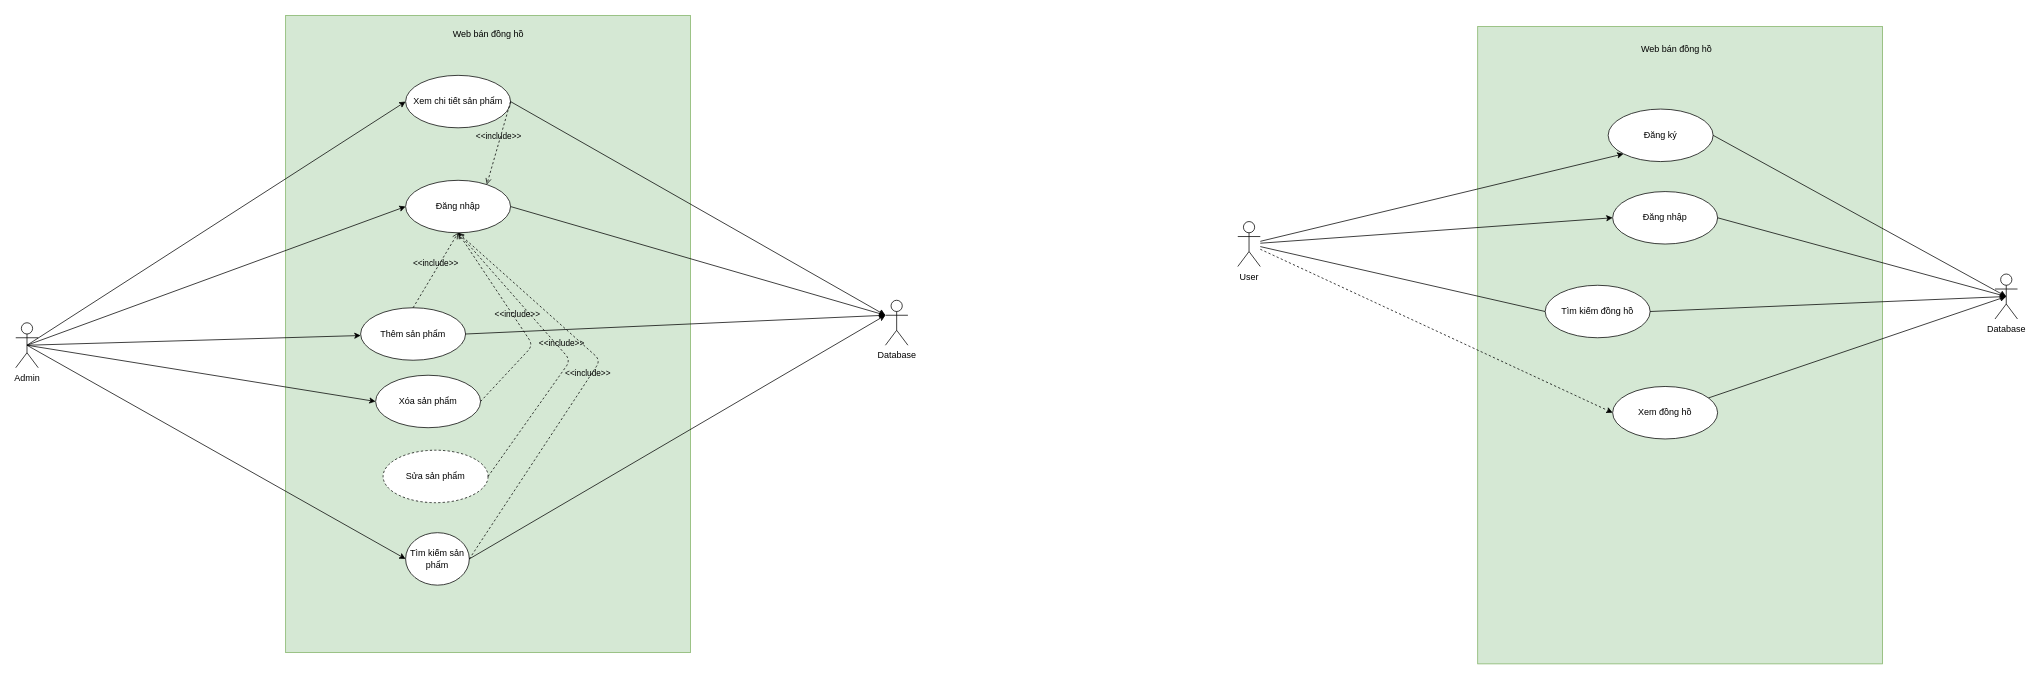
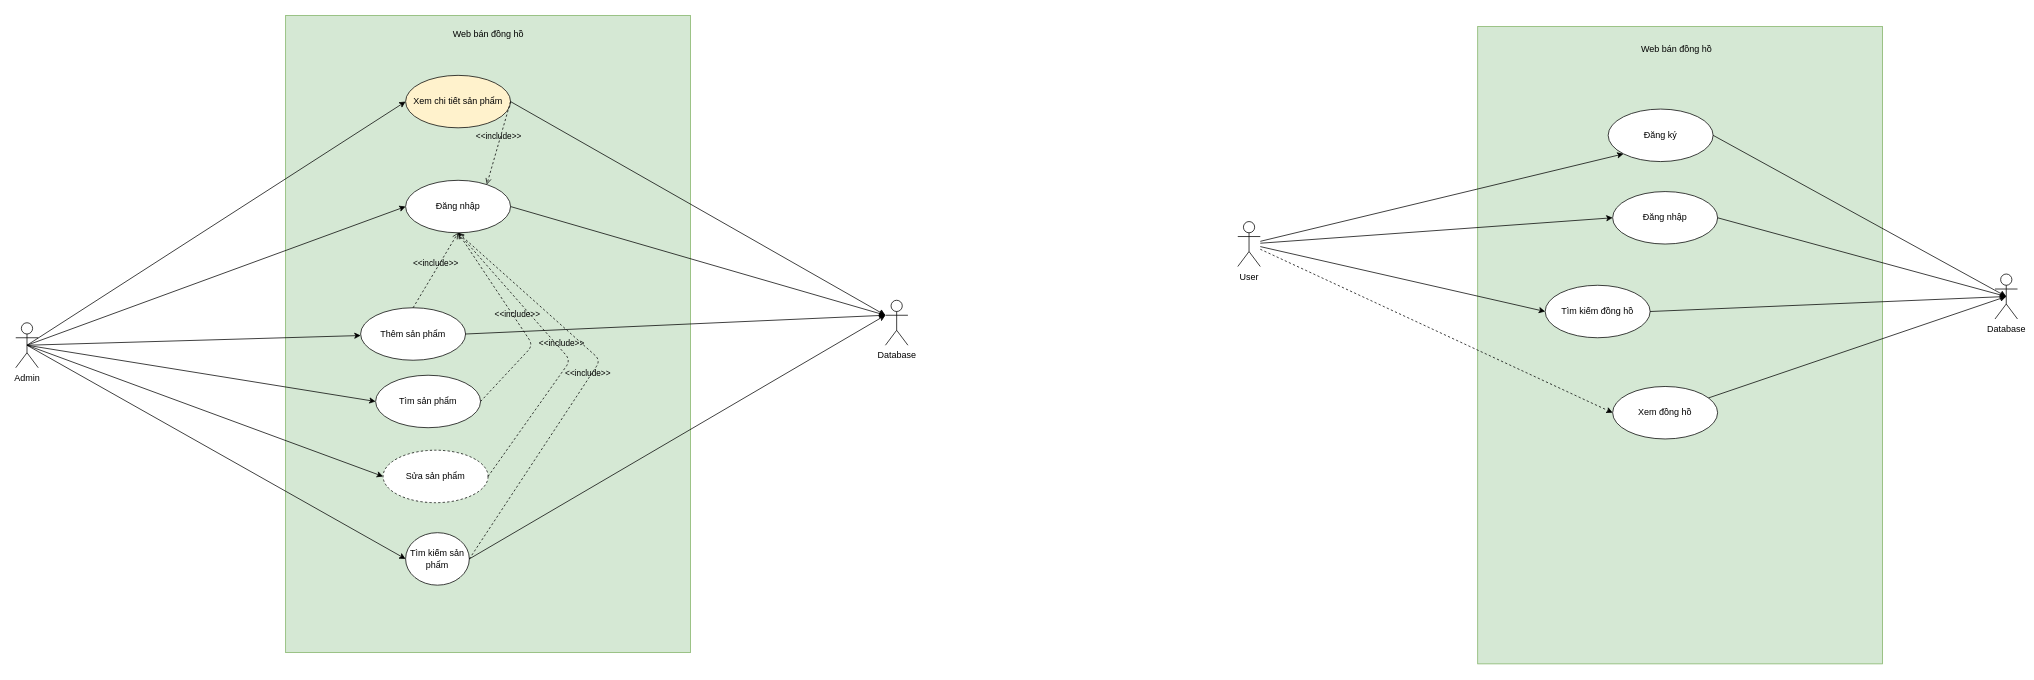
- <mxCell id="22" value="Xem chi tiết sản phẩm" style="ellipse;whiteSpace=wrap;html=1;" parent="1" vertex="1"><mxGeometry x="540" y="100" width="140" height="70" as="geometry" /></mxCell>
+ <mxCell id="22" value="Xem chi tiết sản phẩm" style="ellipse;whiteSpace=wrap;html=1;fillColor=#fff2cc;" parent="1" vertex="1"><mxGeometry x="540" y="100" width="140" height="70" as="geometry" /></mxCell>
- <mxCell id="3" style="rounded=0;orthogonalLoop=1;jettySize=auto;html=1;entryX=0;entryY=0.5;entryDx=0;entryDy=0;endArrow=none;" parent="1" source="4" target="14" edge="1"><mxGeometry relative="1" as="geometry" /></mxCell>
+ <mxCell id="3" style="rounded=0;orthogonalLoop=1;jettySize=auto;html=1;entryX=0;entryY=0.5;entryDx=0;entryDy=0;" parent="1" source="4" target="14" edge="1"><mxGeometry relative="1" as="geometry" /></mxCell>
- <mxCell id="23" value="Xóa sản phẩm" style="ellipse;whiteSpace=wrap;html=1;" parent="1" vertex="1"><mxGeometry x="500" y="500" width="140" height="70" as="geometry" /></mxCell>
+ <mxCell id="23" value="Tìm sản phẩm" style="ellipse;whiteSpace=wrap;html=1;" parent="1" vertex="1"><mxGeometry x="500" y="500" width="140" height="70" as="geometry" /></mxCell>
+ <mxCell id="37" style="rounded=0;orthogonalLoop=1;jettySize=auto;html=1;exitX=0.5;exitY=0.5;exitDx=0;exitDy=0;exitPerimeter=0;entryX=0;entryY=0.5;entryDx=0;entryDy=0;" parent="1" source="19" target="24" edge="1"><mxGeometry relative="1" as="geometry"><mxPoint x="520" y="415" as="targetPoint" /><mxPoint x="20" y="630" as="sourcePoint" /></mxGeometry></mxCell>
